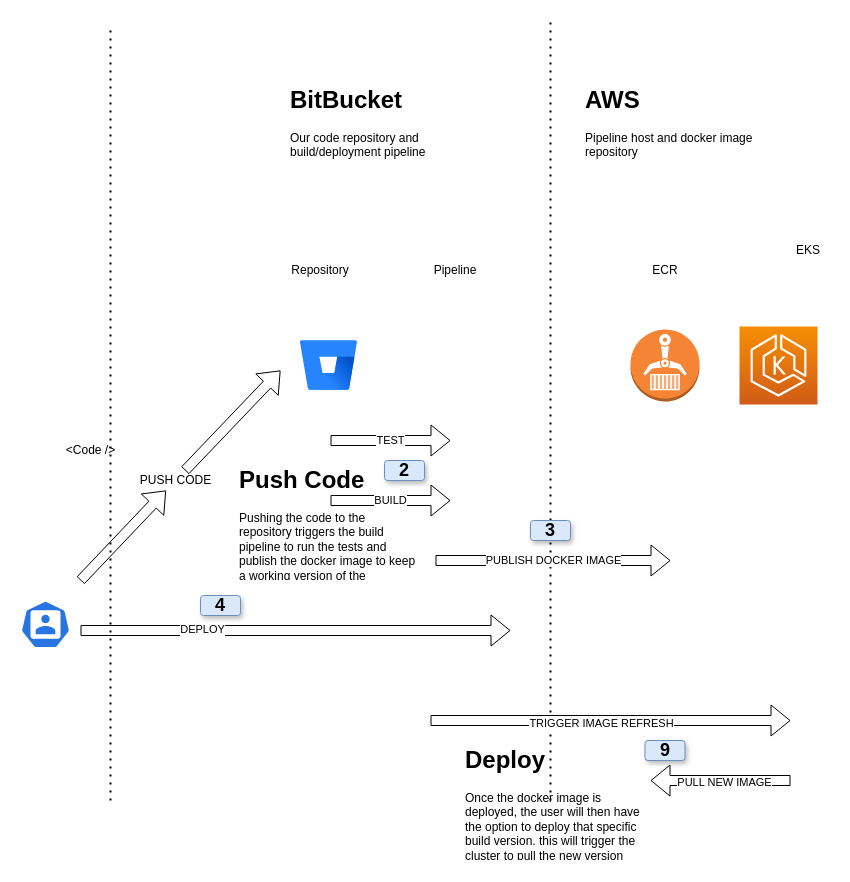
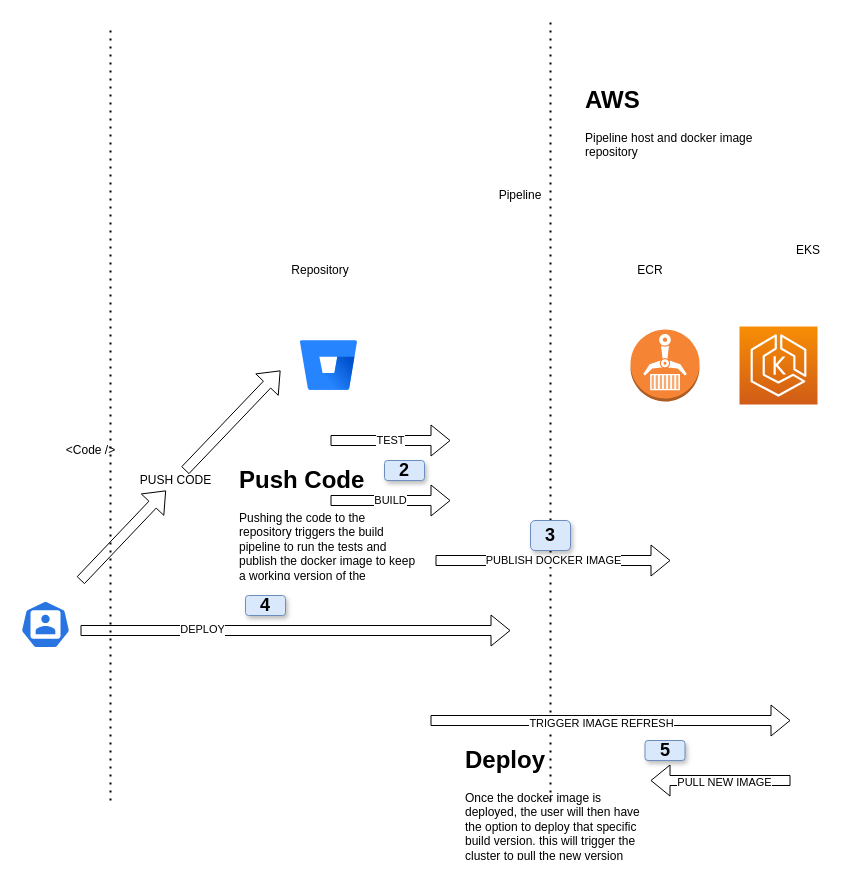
- <mxCell id="9" value="&lt;h1&gt;BitBucket&lt;/h1&gt;&lt;p&gt;Our code repository and build/deployment pipeline&lt;/p&gt;" style="text;html=1;strokeColor=none;fillColor=none;spacing=5;spacingTop=-20;whiteSpace=wrap;overflow=hidden;rounded=0;" vertex="1" parent="1"><mxGeometry x="285" y="80" width="190" height="120" as="geometry" /></mxCell>
- <mxCell id="15" value="Pipeline" style="text;html=1;strokeColor=none;fillColor=none;align=center;verticalAlign=middle;whiteSpace=wrap;rounded=0;" vertex="1" parent="1"><mxGeometry x="435" y="260" width="40" height="20" as="geometry" /></mxCell>
+ <mxCell id="15" value="Pipeline" style="text;html=1;strokeColor=none;fillColor=none;align=center;verticalAlign=middle;whiteSpace=wrap;rounded=0;" vertex="1" parent="1"><mxGeometry x="500" y="185" width="40" height="20" as="geometry" /></mxCell>
- <mxCell id="12" value="ECR" style="text;html=1;strokeColor=none;fillColor=none;align=center;verticalAlign=middle;whiteSpace=wrap;rounded=0;" vertex="1" parent="1"><mxGeometry x="645" y="260" width="40" height="20" as="geometry" /></mxCell>
+ <mxCell id="12" value="ECR" style="text;html=1;strokeColor=none;fillColor=none;align=center;verticalAlign=middle;whiteSpace=wrap;rounded=0;" vertex="1" parent="1"><mxGeometry x="630" y="260" width="40" height="20" as="geometry" /></mxCell>
- <mxCell id="29" value="&lt;b&gt;&lt;font style=&quot;font-size: 18px&quot;&gt;3&lt;/font&gt;&lt;/b&gt;" style="text;html=1;strokeColor=#6c8ebf;fillColor=#dae8fc;align=center;verticalAlign=middle;whiteSpace=wrap;rounded=1;glass=0;shadow=1;" vertex="1" parent="1"><mxGeometry x="530" y="520" width="40" height="20" as="geometry" /></mxCell>
+ <mxCell id="29" value="&lt;b&gt;&lt;font style=&quot;font-size: 18px&quot;&gt;3&lt;/font&gt;&lt;/b&gt;" style="text;html=1;strokeColor=#6c8ebf;fillColor=#dae8fc;align=center;verticalAlign=middle;whiteSpace=wrap;rounded=1;glass=0;shadow=1;" vertex="1" parent="1"><mxGeometry x="530" y="520" width="40" height="30" as="geometry" /></mxCell>
- <mxCell id="30" value="&lt;b&gt;&lt;font style=&quot;font-size: 18px&quot;&gt;4&lt;/font&gt;&lt;/b&gt;" style="text;html=1;strokeColor=#6c8ebf;fillColor=#dae8fc;align=center;verticalAlign=middle;whiteSpace=wrap;rounded=1;glass=0;shadow=1;" vertex="1" parent="1"><mxGeometry x="200" y="595" width="40" height="20" as="geometry" /></mxCell>
+ <mxCell id="30" value="&lt;b&gt;&lt;font style=&quot;font-size: 18px&quot;&gt;4&lt;/font&gt;&lt;/b&gt;" style="text;html=1;strokeColor=#6c8ebf;fillColor=#dae8fc;align=center;verticalAlign=middle;whiteSpace=wrap;rounded=1;glass=0;shadow=1;" vertex="1" parent="1"><mxGeometry x="245" y="595" width="40" height="20" as="geometry" /></mxCell>
- <mxCell id="31" value="&lt;b&gt;&lt;font style=&quot;font-size: 18px&quot;&gt;9&lt;/font&gt;&lt;/b&gt;" style="text;html=1;strokeColor=#6c8ebf;fillColor=#dae8fc;align=center;verticalAlign=middle;whiteSpace=wrap;rounded=1;glass=0;shadow=1;" vertex="1" parent="1"><mxGeometry x="644.5" y="740" width="40" height="20" as="geometry" /></mxCell>
+ <mxCell id="31" value="&lt;b&gt;&lt;font style=&quot;font-size: 18px&quot;&gt;5&lt;/font&gt;&lt;/b&gt;" style="text;html=1;strokeColor=#6c8ebf;fillColor=#dae8fc;align=center;verticalAlign=middle;whiteSpace=wrap;rounded=1;glass=0;shadow=1;" vertex="1" parent="1"><mxGeometry x="644.5" y="740" width="40" height="20" as="geometry" /></mxCell>
